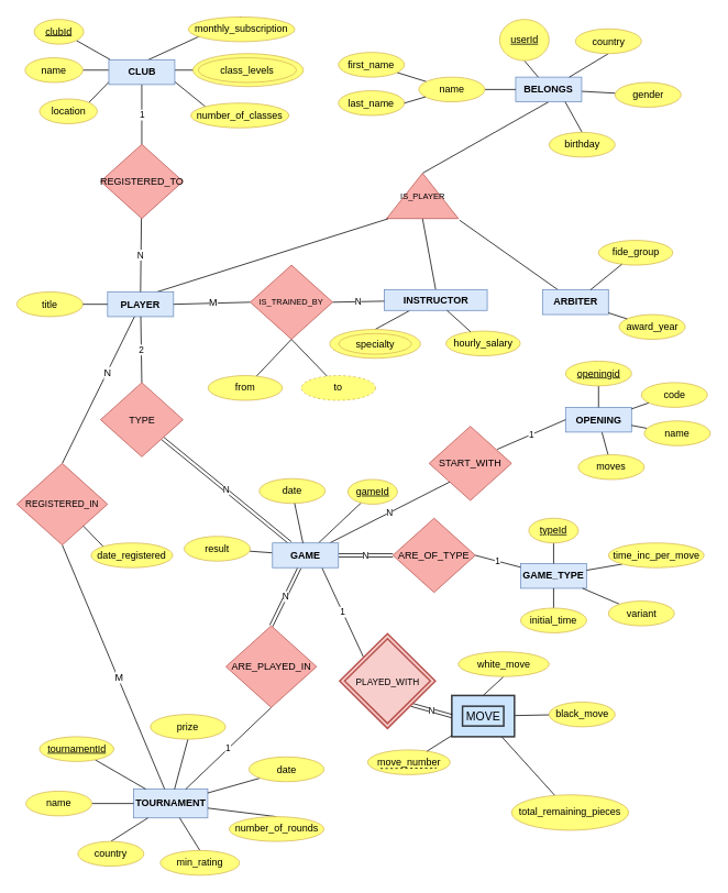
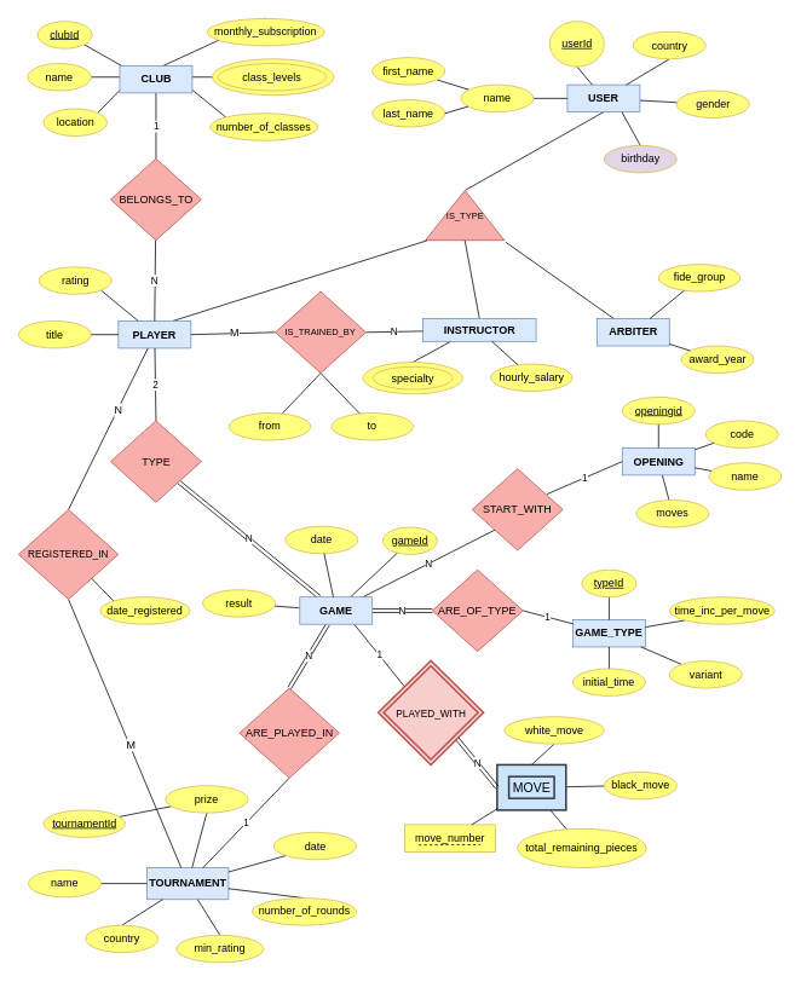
- <mxCell id="4" value="BELONGS" style="rounded=0;whiteSpace=wrap;html=1;fillColor=#dae8fc;strokeColor=#6c8ebf;fontStyle=1" parent="1" vertex="1"><mxGeometry x="625" y="93" width="80" height="30" as="geometry" /></mxCell>
+ <mxCell id="4" value="USER" style="rounded=0;whiteSpace=wrap;html=1;fillColor=#dae8fc;strokeColor=#6c8ebf;fontStyle=1" parent="1" vertex="1"><mxGeometry x="625" y="93" width="80" height="30" as="geometry" /></mxCell>
- <mxCell id="14" value="birthday" style="ellipse;whiteSpace=wrap;html=1;fillColor=#FFFF7D;strokeColor=#d6b656;" parent="1" vertex="1"><mxGeometry x="665.5" y="160" width="80" height="30" as="geometry" /></mxCell>
+ <mxCell id="14" value="birthday" style="ellipse;whiteSpace=wrap;html=1;fillColor=#e1d5e7;strokeColor=#d6b656;" parent="1" vertex="1"><mxGeometry x="665.5" y="160" width="80" height="30" as="geometry" /></mxCell>
- <mxCell id="137" value="REGISTERED_TO" style="rhombus;whiteSpace=wrap;html=1;strokeColor=#b85450;fillColor=#F8AEAB;" parent="1" vertex="1"><mxGeometry x="121.5" y="174.5" width="100" height="90" as="geometry" /></mxCell>
+ <mxCell id="137" value="BELONGS_TO" style="rhombus;whiteSpace=wrap;html=1;strokeColor=#b85450;fillColor=#F8AEAB;" parent="1" vertex="1"><mxGeometry x="121.5" y="174.5" width="100" height="90" as="geometry" /></mxCell>
- <mxCell id="17" value="IS_PLAYER" style="triangle;whiteSpace=wrap;html=1;fillColor=#F8AEAB;direction=north;strokeColor=#b85450;fontSize=10;" parent="1" vertex="1"><mxGeometry x="468.5" y="209.5" width="87" height="55" as="geometry" /></mxCell>
+ <mxCell id="17" value="IS_TYPE" style="triangle;whiteSpace=wrap;html=1;fillColor=#F8AEAB;direction=north;strokeColor=#b85450;fontSize=10;" parent="1" vertex="1"><mxGeometry x="468.5" y="209.5" width="87" height="55" as="geometry" /></mxCell>
+ <mxCell id="31" value="rating" style="ellipse;whiteSpace=wrap;html=1;fillColor=#FFFF7D;strokeColor=#d6b656;" parent="1" vertex="1"><mxGeometry x="42.5" y="294" width="80" height="30" as="geometry" /></mxCell>
+ <mxCell id="30" style="rounded=0;orthogonalLoop=1;jettySize=auto;html=1;exitX=1;exitY=1;exitDx=0;exitDy=0;endArrow=none;endFill=0;" parent="1" source="31" target="19" edge="1"><mxGeometry relative="1" as="geometry" /></mxCell>
- <mxCell id="113" value="to" style="ellipse;whiteSpace=wrap;html=1;fillColor=#FFFF7D;strokeColor=#d6b656;dashed=1;" parent="1" vertex="1"><mxGeometry x="365" y="455" width="90" height="30" as="geometry" /></mxCell>
+ <mxCell id="113" value="to" style="ellipse;whiteSpace=wrap;html=1;fillColor=#FFFF7D;strokeColor=#d6b656;" parent="1" vertex="1"><mxGeometry x="365" y="455" width="90" height="30" as="geometry" /></mxCell>
- <mxCell id="102" value="ARE_PLAYED_IN" style="rhombus;whiteSpace=wrap;html=1;strokeColor=#b85450;fillColor=#F8AEAB;" parent="1" vertex="1"><mxGeometry x="273.5" y="758.5" width="110" height="99" as="geometry" /></mxCell>
+ <mxCell id="102" value="ARE_PLAYED_IN" style="rhombus;whiteSpace=wrap;html=1;strokeColor=#b85450;fillColor=#F8AEAB;" parent="1" vertex="1"><mxGeometry x="263.5" y="758.5" width="110" height="99" as="geometry" /></mxCell>
- <mxCell id="109" value="&lt;font style=&quot;font-size: 11px&quot;&gt;PLAYED_WITH&lt;/font&gt;" style="shape=rhombus;double=1;strokeWidth=2;fontSize=17;perimeter=rhombusPerimeter;whiteSpace=wrap;html=1;align=center;fontSize=14;rounded=0;glass=1;comic=0;fillColor=#f8cecc;strokeColor=#b85450;" parent="1" vertex="1"><mxGeometry x="411.5" y="768" width="116" height="115" as="geometry" /></mxCell>
+ <mxCell id="109" value="&lt;font style=&quot;font-size: 11px&quot;&gt;PLAYED_WITH&lt;/font&gt;" style="shape=rhombus;double=1;strokeWidth=2;fontSize=17;perimeter=rhombusPerimeter;whiteSpace=wrap;html=1;align=center;fontSize=14;rounded=0;glass=1;comic=0;fillColor=#f8cecc;strokeColor=#b85450;" parent="1" vertex="1"><mxGeometry x="416.5" y="728" width="116" height="115" as="geometry" /></mxCell>
- <mxCell id="129" value="move_number" style="ellipse;whiteSpace=wrap;html=1;fillColor=#FFFF7D;strokeColor=#d6b656;" parent="128" vertex="1"><mxGeometry width="100" height="30" as="geometry" /></mxCell>
+ <mxCell id="129" value="move_number" style="whiteSpace=wrap;html=1;fillColor=#FFFF7D;strokeColor=#d6b656;rounded=0;" parent="128" vertex="1"><mxGeometry width="100" height="30" as="geometry" /></mxCell>
- <mxCell id="73" style="edgeStyle=none;rounded=0;orthogonalLoop=1;jettySize=auto;html=1;endArrow=none;endFill=0;" parent="1" source="74" target="72" edge="1"><mxGeometry relative="1" as="geometry"><mxPoint x="90.051" y="946.357" as="sourcePoint" /></mxGeometry></mxCell>
+ <mxCell id="73" style="edgeStyle=none;rounded=0;orthogonalLoop=1;jettySize=auto;html=1;endArrow=none;endFill=0;" parent="1" source="74" target="86" edge="1"><mxGeometry relative="1" as="geometry"><mxPoint x="90.051" y="946.357" as="sourcePoint" /></mxGeometry></mxCell>
- <mxCell id="71" value="total_remaining_pieces" style="ellipse;whiteSpace=wrap;html=1;fillColor=#FFFF7D;strokeColor=#d6b656;" parent="1" vertex="1"><mxGeometry x="620" y="963.5" width="142" height="43" as="geometry" /></mxCell>
+ <mxCell id="71" value="total_remaining_pieces" style="ellipse;whiteSpace=wrap;html=1;fillColor=#FFFF7D;strokeColor=#d6b656;" parent="1" vertex="1"><mxGeometry x="570" y="913.5" width="142" height="43" as="geometry" /></mxCell>
